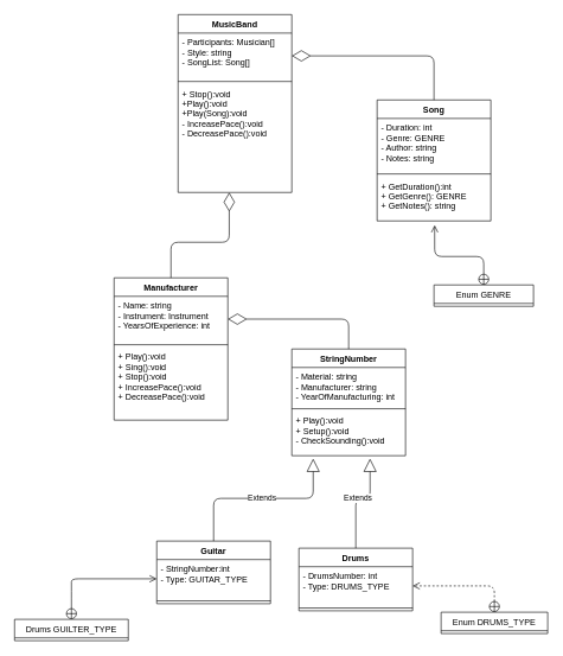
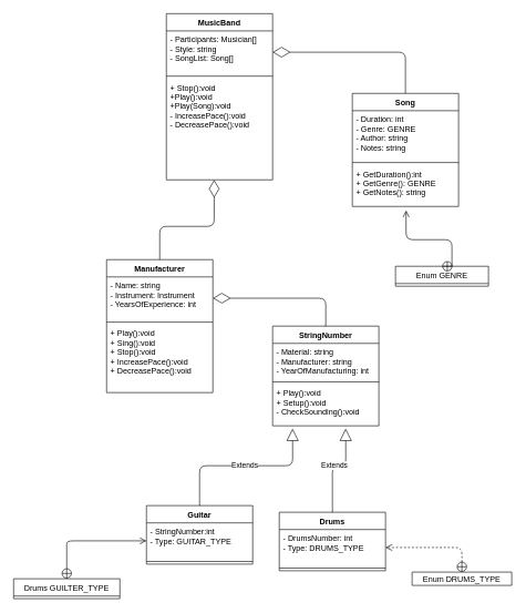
- <mxCell id="34" value="Enum GENRE" style="swimlane;fontStyle=0;childLayout=stackLayout;horizontal=1;startSize=26;fillColor=none;horizontalStack=0;resizeParent=1;resizeParentMax=0;resizeLast=0;collapsible=1;marginBottom=0;" vertex="1" parent="1"><mxGeometry x="610" y="400" width="140" height="30" as="geometry" /></mxCell>
+ <mxCell id="34" value="Enum GENRE" style="swimlane;fontStyle=0;childLayout=stackLayout;horizontal=1;startSize=26;fillColor=none;horizontalStack=0;resizeParent=1;resizeParentMax=0;resizeLast=0;collapsible=1;marginBottom=0;" vertex="1" parent="1"><mxGeometry x="595" y="400" width="140" height="30" as="geometry" /></mxCell>
- <mxCell id="26" value="Enum DRUMS_TYPE" style="swimlane;fontStyle=0;childLayout=stackLayout;horizontal=1;startSize=26;fillColor=none;horizontalStack=0;resizeParent=1;resizeParentMax=0;resizeLast=0;collapsible=1;marginBottom=0;" parent="1" vertex="1"><mxGeometry x="620" y="860" width="150" height="30" as="geometry" /></mxCell>
+ <mxCell id="26" value="Enum DRUMS_TYPE" style="swimlane;fontStyle=0;childLayout=stackLayout;horizontal=1;startSize=26;fillColor=none;horizontalStack=0;resizeParent=1;resizeParentMax=0;resizeLast=0;collapsible=1;marginBottom=0;" parent="1" vertex="1"><mxGeometry x="620" y="860" width="150" height="20" as="geometry" /></mxCell>
